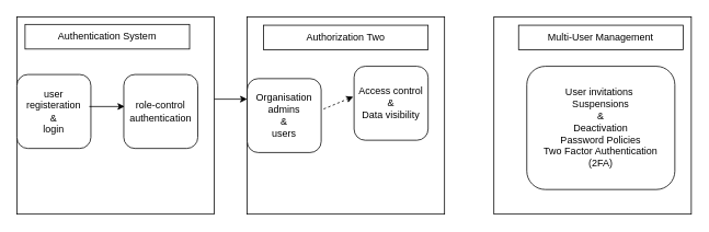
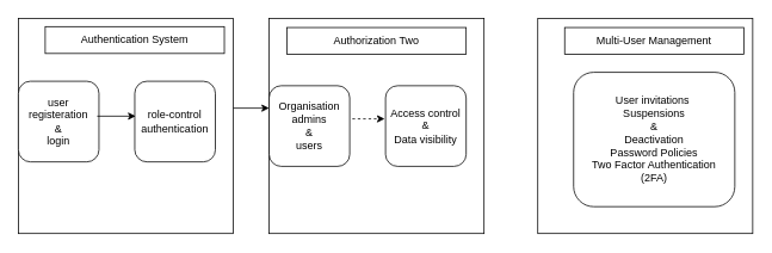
- <mxCell id="6" value="Authentication System" style="rounded=0;whiteSpace=wrap;html=1;" vertex="1" parent="1"><mxGeometry x="30" y="29" width="200" height="30" as="geometry" /></mxCell>
+ <mxCell id="6" value="Authentication System" style="rounded=0;whiteSpace=wrap;html=1;" vertex="1" parent="1"><mxGeometry x="50" y="29" width="200" height="30" as="geometry" /></mxCell>
- <mxCell id="12" value="Access control&lt;br&gt;&amp;amp;&lt;br&gt;Data visibility" style="rounded=1;whiteSpace=wrap;html=1;" vertex="1" parent="1"><mxGeometry x="430" y="80" width="90" height="90" as="geometry" /></mxCell>
+ <mxCell id="12" value="Access control&lt;br&gt;&amp;amp;&lt;br&gt;Data visibility" style="rounded=1;whiteSpace=wrap;html=1;" vertex="1" parent="1"><mxGeometry x="430" y="95" width="90" height="90" as="geometry" /></mxCell>
